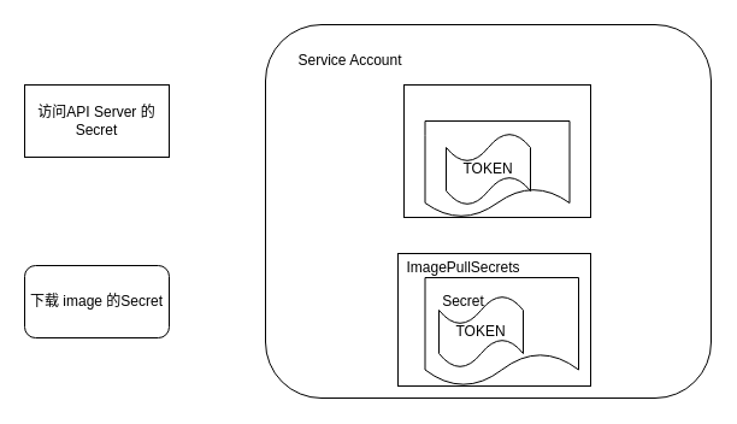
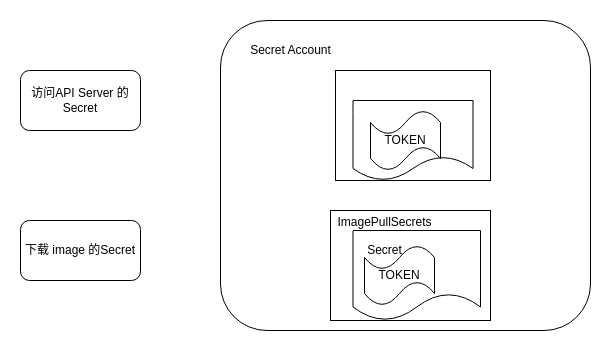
- <mxCell id="5" value="Service Account" style="text;html=1;align=center;verticalAlign=middle;resizable=0;points=[];autosize=1;" vertex="1" parent="1"><mxGeometry x="240" y="40" width="100" height="20" as="geometry" /></mxCell>
+ <mxCell id="5" value="Secret Account" style="text;html=1;align=center;verticalAlign=middle;resizable=0;points=[];autosize=1;" vertex="1" parent="1"><mxGeometry x="240" y="40" width="100" height="20" as="geometry" /></mxCell>
- <mxCell id="2" value="访问API Server 的Secret" style="rounded=0;whiteSpace=wrap;html=1;" vertex="1" parent="1"><mxGeometry y="70" width="120" height="60" as="geometry" x="20" /></mxCell>
+ <mxCell id="2" value="访问API Server 的Secret" style="whiteSpace=wrap;html=1;rounded=1;" vertex="1" parent="1"><mxGeometry y="70" width="120" height="60" as="geometry" x="20" /></mxCell>
